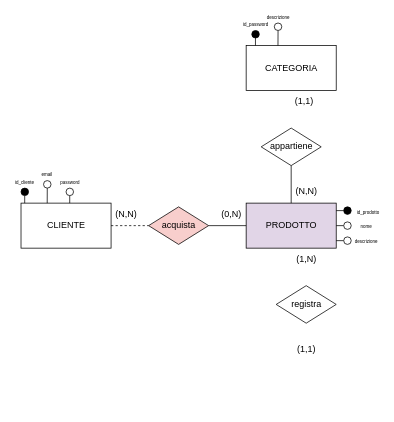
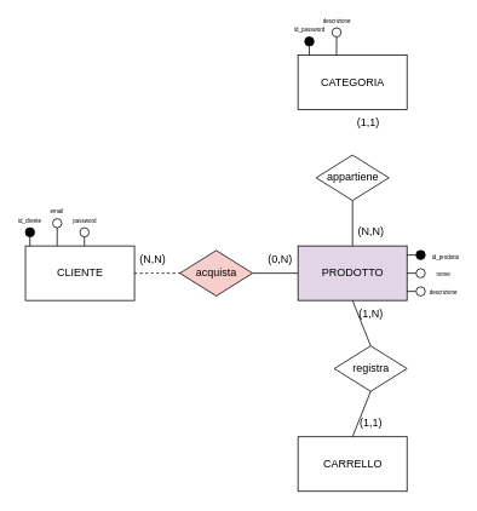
+ <mxCell id="14" value="" style="endArrow=none;html=1;rounded=0;exitX=0.5;exitY=0;exitDx=0;exitDy=0;entryX=0.5;entryY=1;entryDx=0;entryDy=0;" edge="1" parent="1" source="13" target="2"><mxGeometry width="50" height="50" relative="1" as="geometry"><mxPoint x="227.5" y="330" as="sourcePoint" /><mxPoint x="277.5" y="280" as="targetPoint" /></mxGeometry></mxCell>
+ <mxCell id="15" value="" style="endArrow=none;html=1;rounded=0;exitX=0.5;exitY=1;exitDx=0;exitDy=0;entryX=0.5;entryY=0;entryDx=0;entryDy=0;" edge="1" parent="1" source="13" target="4"><mxGeometry width="50" height="50" relative="1" as="geometry"><mxPoint x="227.5" y="330" as="sourcePoint" /><mxPoint x="277.5" y="280" as="targetPoint" /></mxGeometry></mxCell>
+ <mxCell id="4" value="CARRELLO" style="rounded=0;whiteSpace=wrap;html=1;" vertex="1" parent="1"><mxGeometry x="327.5" y="480" width="120" height="60" as="geometry" /></mxCell>
